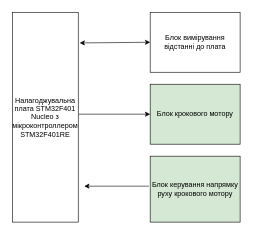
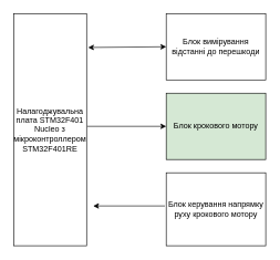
- <mxCell id="3" value="Блок вимірування відстанні до плата" style="rounded=0;whiteSpace=wrap;html=1;" vertex="1" parent="1"><mxGeometry x="250" y="20" width="150" height="100" as="geometry" /></mxCell>
+ <mxCell id="3" value="Блок вимірування відстанні до перешкоди" style="rounded=0;whiteSpace=wrap;html=1;" vertex="1" parent="1"><mxGeometry x="250" y="20" width="150" height="100" as="geometry" /></mxCell>
- <mxCell id="5" value="Блок керування напрямку руху крокового мотору" style="rounded=0;whiteSpace=wrap;html=1;fillColor=#d5e8d4;" vertex="1" parent="1"><mxGeometry x="250" y="260" width="150" height="110" as="geometry" /></mxCell>
+ <mxCell id="5" value="Блок керування напрямку руху крокового мотору" style="rounded=0;whiteSpace=wrap;html=1;" vertex="1" parent="1"><mxGeometry x="250" y="260" width="150" height="110" as="geometry" /></mxCell>
